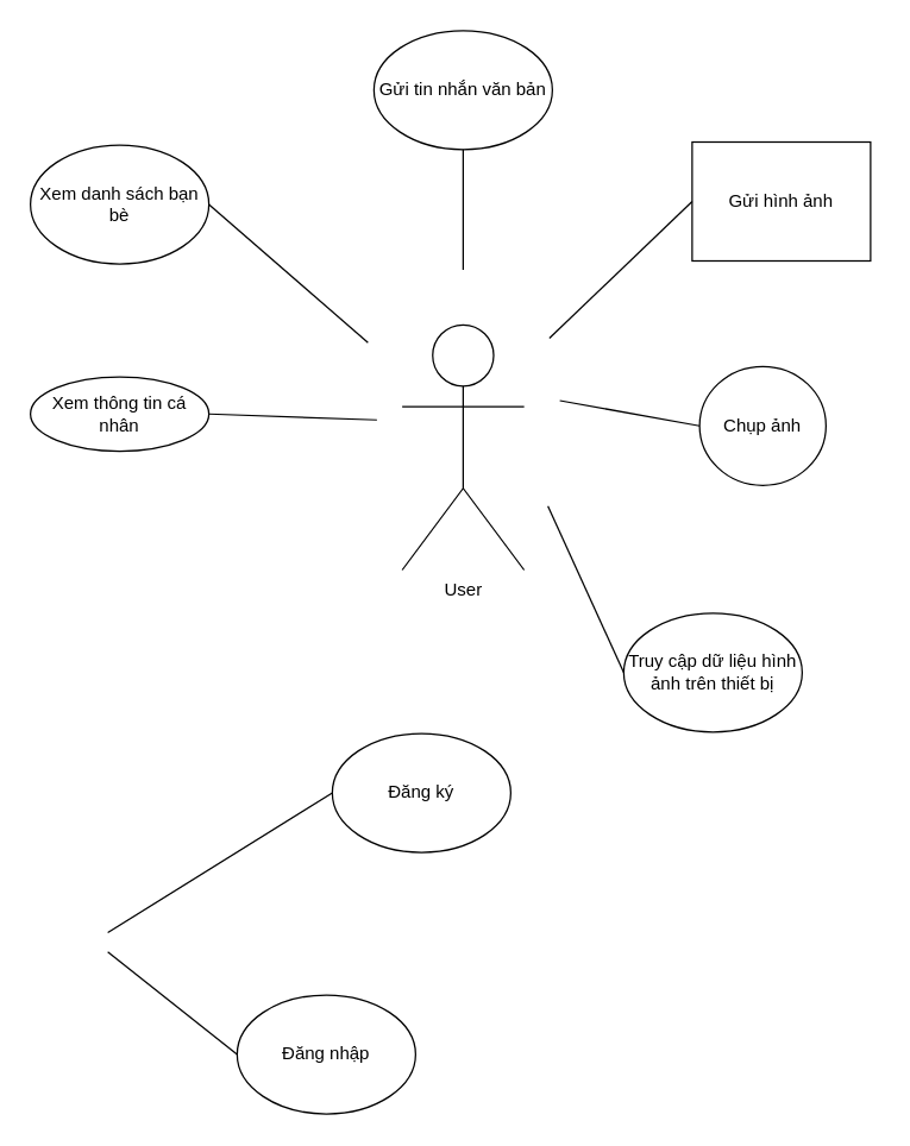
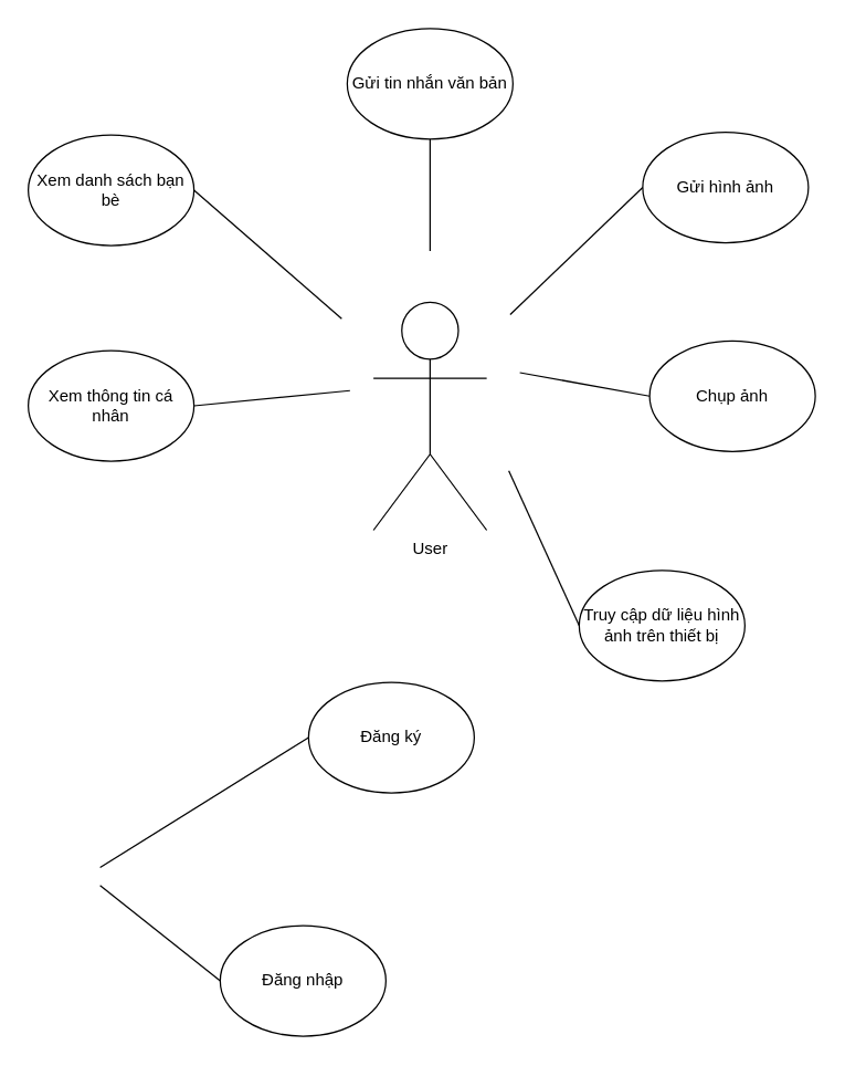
- <mxCell id="4" value="Gửi hình ảnh" style="whiteSpace=wrap;html=1;rounded=0;" vertex="1" parent="1"><mxGeometry x="465" y="95" width="120" height="80" as="geometry" /></mxCell>
+ <mxCell id="4" value="Gửi hình ảnh" style="ellipse;whiteSpace=wrap;html=1;" vertex="1" parent="1"><mxGeometry x="465" y="95" width="120" height="80" as="geometry" /></mxCell>
- <mxCell id="6" value="Xem thông tin cá nhân" style="ellipse;whiteSpace=wrap;html=1;" vertex="1" parent="1"><mxGeometry x="20" y="253" width="120" height="50" as="geometry" /></mxCell>
+ <mxCell id="6" value="Xem thông tin cá nhân" style="ellipse;whiteSpace=wrap;html=1;" vertex="1" parent="1"><mxGeometry x="20" y="253" width="120" height="80" as="geometry" /></mxCell>
- <mxCell id="7" value="Chụp ảnh" style="ellipse;whiteSpace=wrap;html=1;" vertex="1" parent="1"><mxGeometry x="470" y="246" width="85" height="80" as="geometry" /></mxCell>
+ <mxCell id="7" value="Chụp ảnh" style="ellipse;whiteSpace=wrap;html=1;" vertex="1" parent="1"><mxGeometry x="470" y="246" width="120" height="80" as="geometry" /></mxCell>
